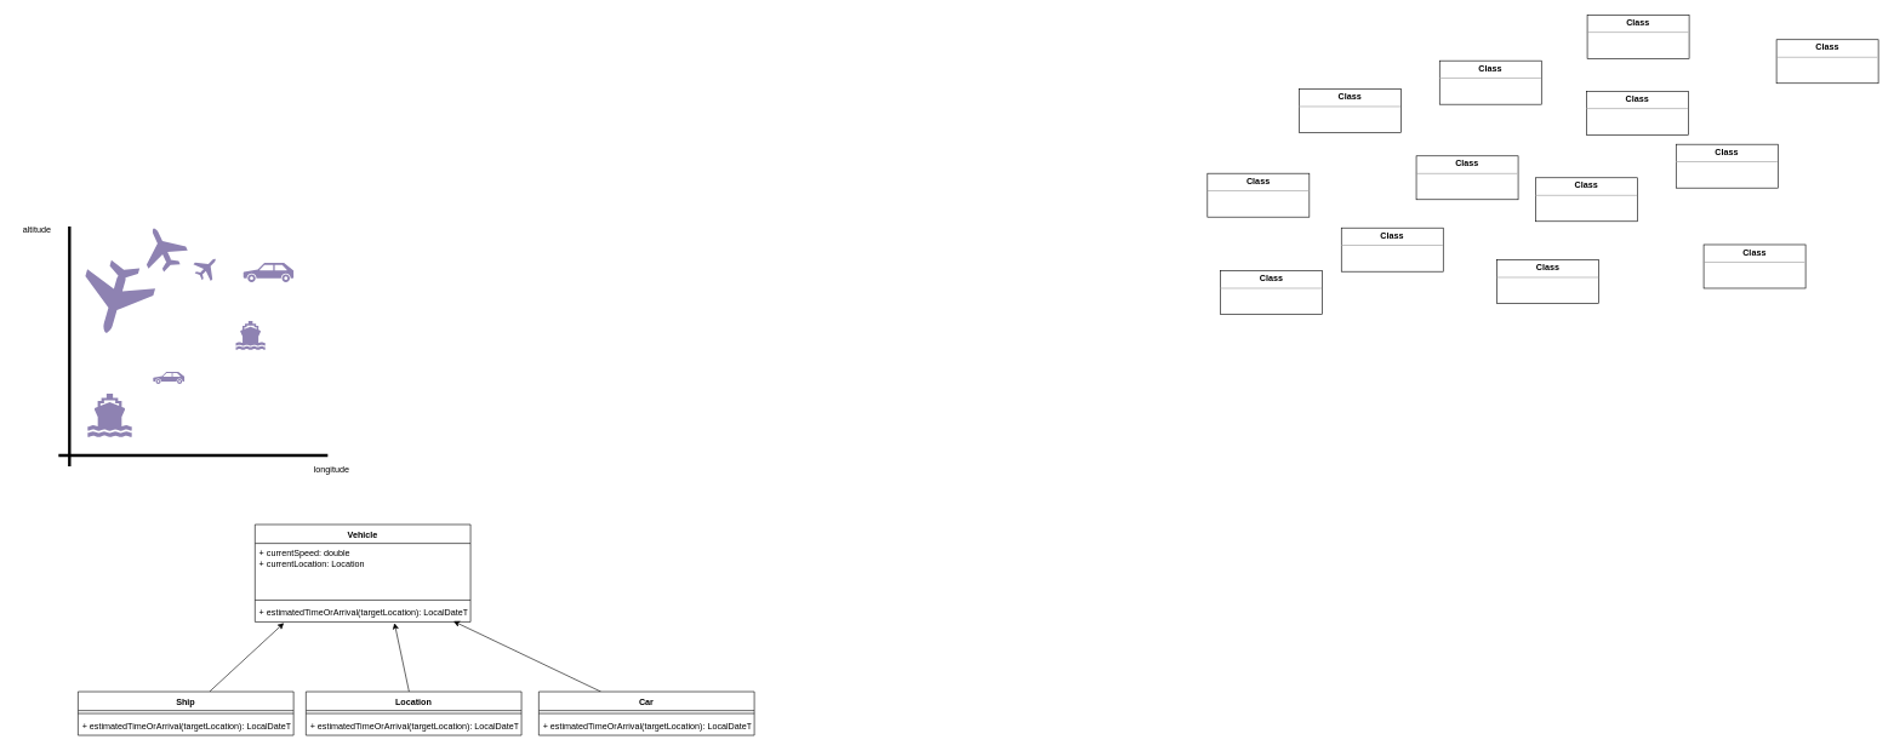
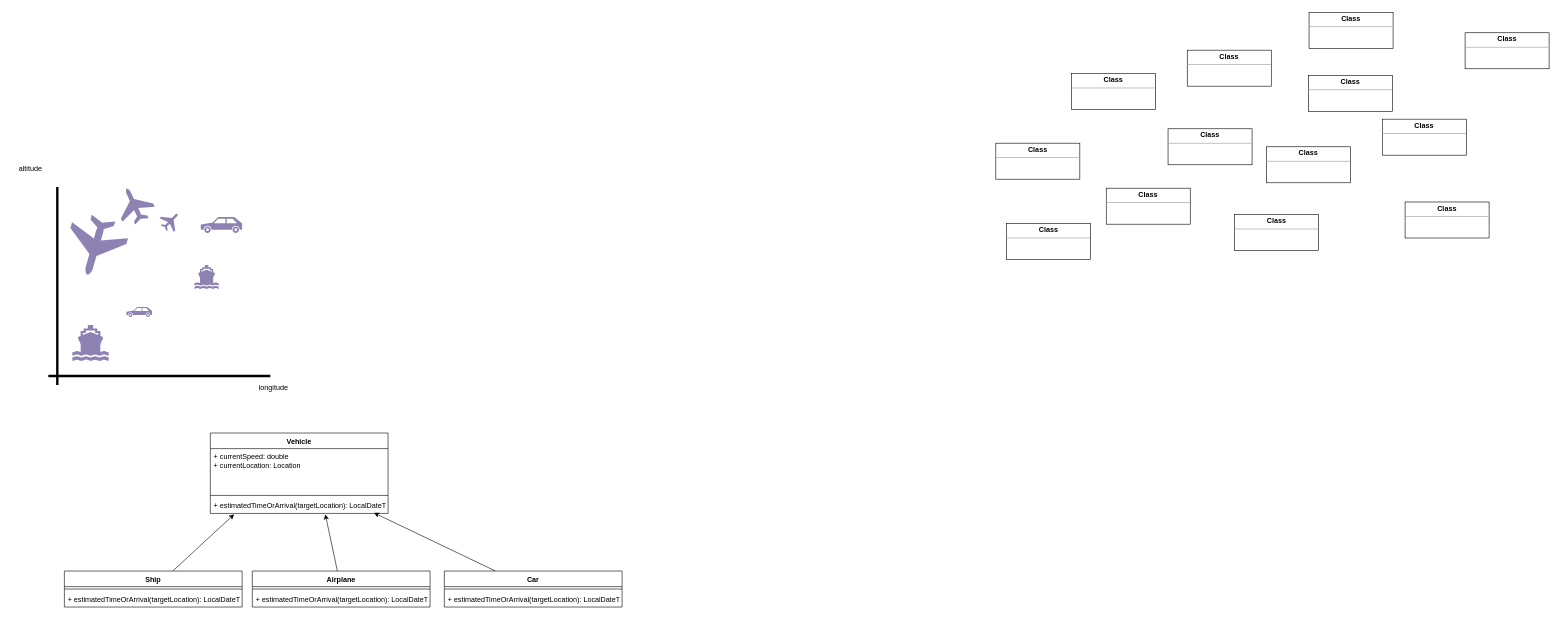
- <mxCell id="6" value="altitude" style="text;html=1;align=center;verticalAlign=middle;resizable=0;points=[];autosize=1;strokeColor=none;fillColor=none;" parent="1" vertex="1"><mxGeometry x="20" y="301" width="60" height="30" as="geometry" /></mxCell>
+ <mxCell id="6" value="altitude" style="text;html=1;align=center;verticalAlign=middle;resizable=0;points=[];autosize=1;strokeColor=none;fillColor=none;" parent="1" vertex="1"><mxGeometry x="20" y="266" width="60" height="30" as="geometry" /></mxCell>
- <mxCell id="22" value="Location" style="swimlane;fontStyle=1;align=center;verticalAlign=top;childLayout=stackLayout;horizontal=1;startSize=26;horizontalStack=0;resizeParent=1;resizeParentMax=0;resizeLast=0;collapsible=1;marginBottom=0;" parent="1" vertex="1"><mxGeometry x="420" y="951" width="296.2" height="60" as="geometry" /></mxCell>
+ <mxCell id="22" value="Airplane" style="swimlane;fontStyle=1;align=center;verticalAlign=top;childLayout=stackLayout;horizontal=1;startSize=26;horizontalStack=0;resizeParent=1;resizeParentMax=0;resizeLast=0;collapsible=1;marginBottom=0;" parent="1" vertex="1"><mxGeometry x="420" y="951" width="296.2" height="60" as="geometry" /></mxCell>
